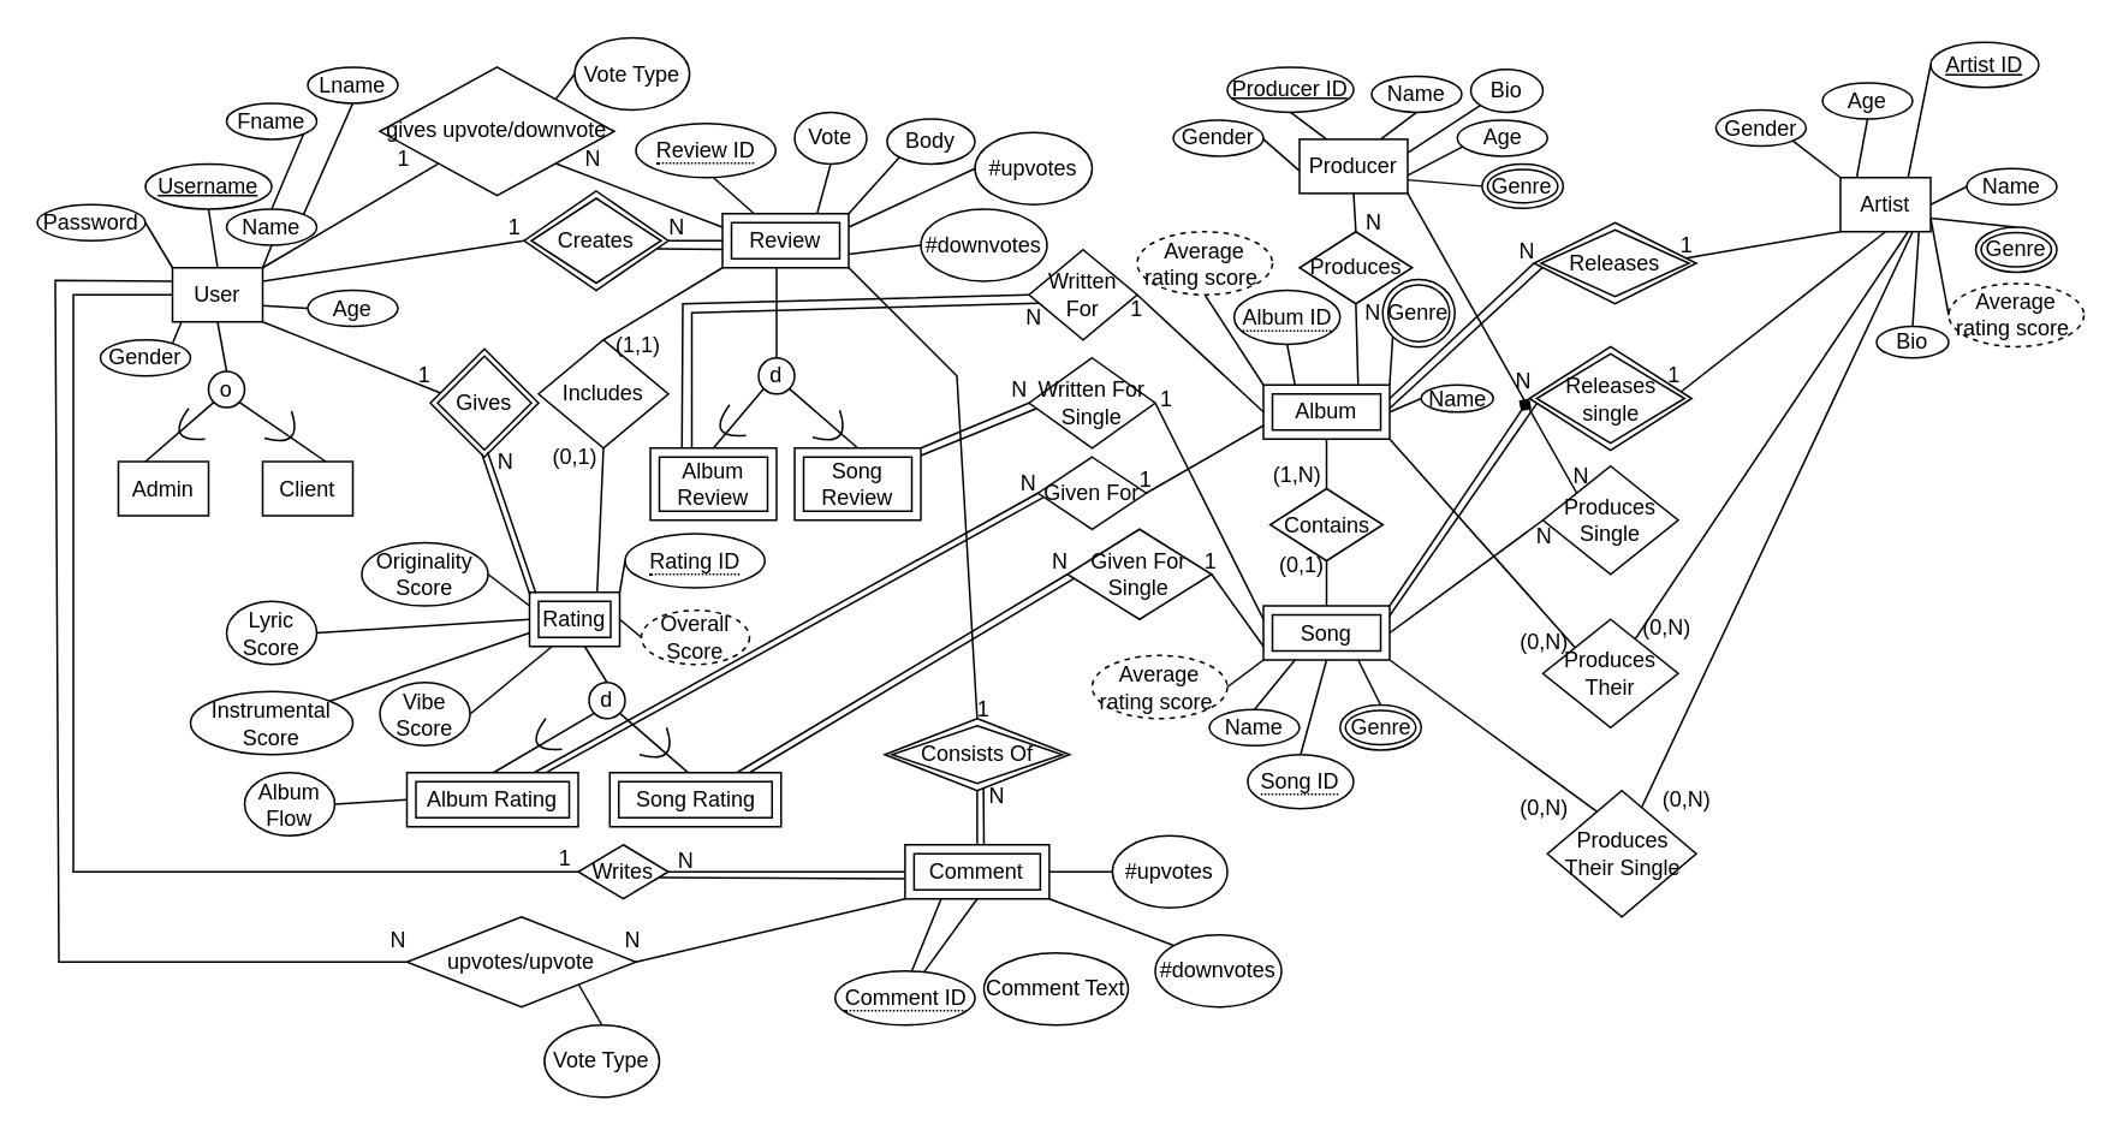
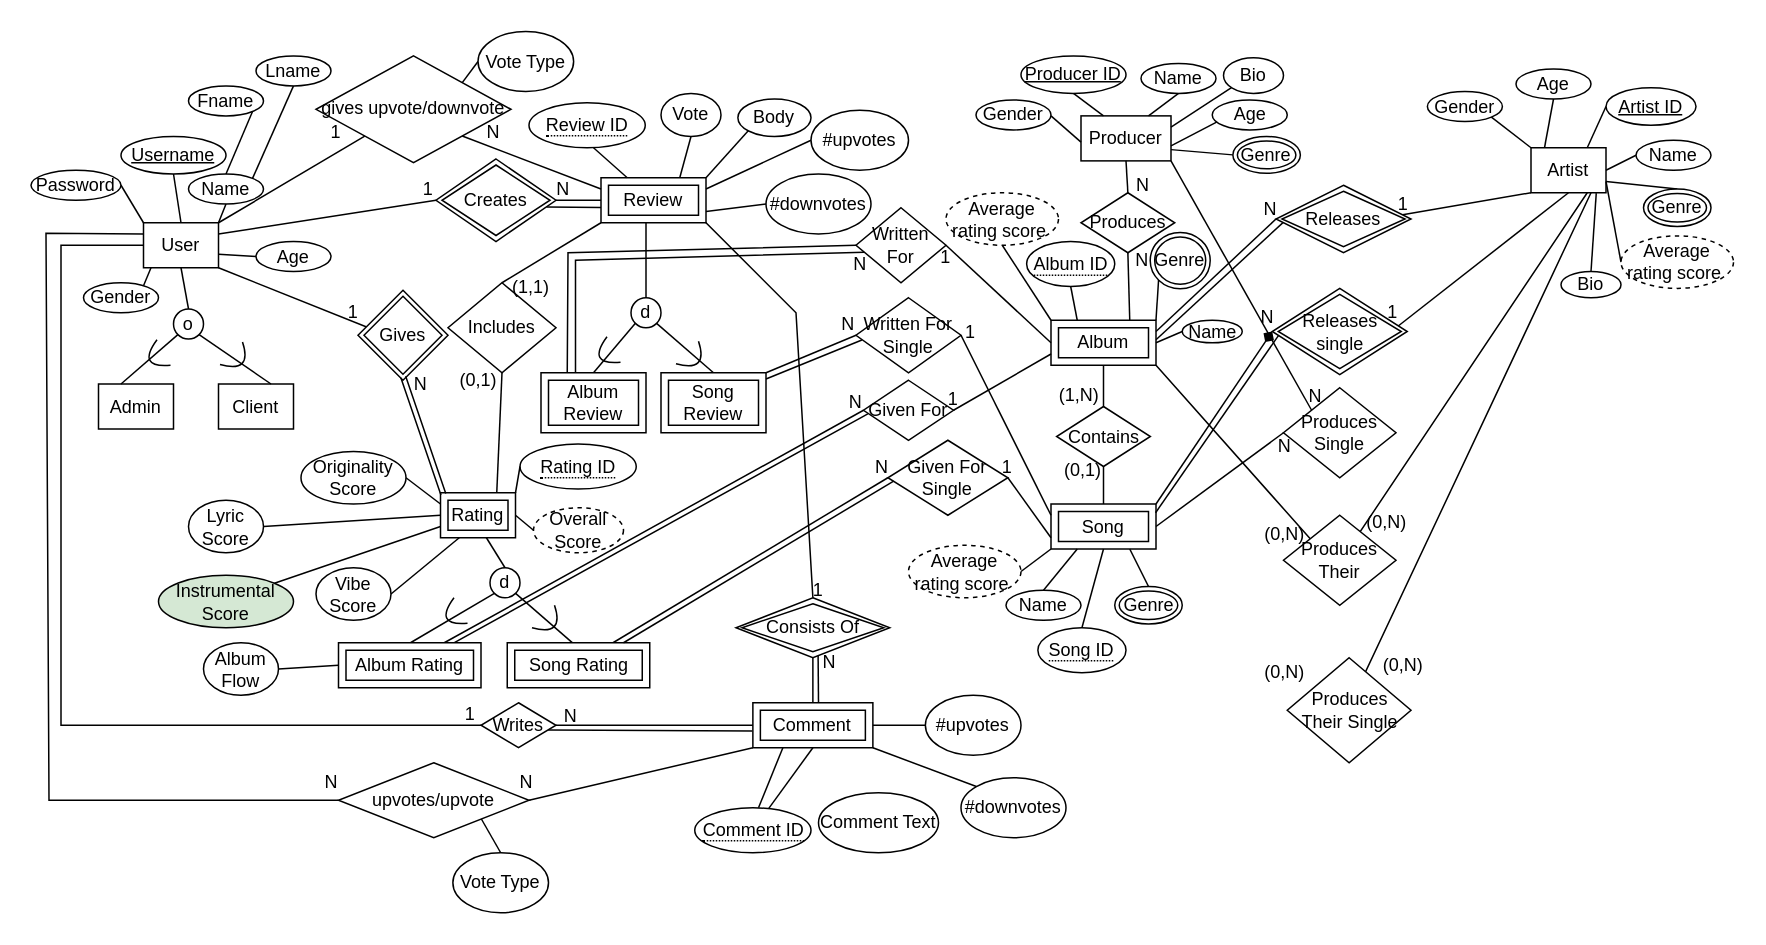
- <mxCell id="59" value="Artist ID" style="ellipse;whiteSpace=wrap;html=1;align=center;fontStyle=4;" vertex="1" parent="1"><mxGeometry x="1070" y="23" width="60" height="25" as="geometry" /></mxCell>
+ <mxCell id="59" value="Artist ID" style="ellipse;whiteSpace=wrap;html=1;align=center;fontStyle=4;" vertex="1" parent="1"><mxGeometry x="1070" y="58" width="60" height="25" as="geometry" /></mxCell>
- <mxCell id="92" value="Instrumental Score" style="ellipse;whiteSpace=wrap;html=1;align=center;" vertex="1" parent="1"><mxGeometry x="105" y="383" width="90" height="35" as="geometry" /></mxCell>
+ <mxCell id="92" value="Instrumental Score" style="ellipse;whiteSpace=wrap;html=1;align=center;fillColor=#d5e8d4;" vertex="1" parent="1"><mxGeometry x="105" y="383" width="90" height="35" as="geometry" /></mxCell>
- <mxCell id="73" value="" style="endArrow=none;html=1;rounded=0;exitX=1;exitY=1;exitDx=0;exitDy=0;entryX=0.332;entryY=0.166;entryDx=0;entryDy=0;entryPerimeter=0;" edge="1" parent="1" source="31" target="71"><mxGeometry width="50" height="50" relative="1" as="geometry"><mxPoint x="770" y="318" as="sourcePoint" /><mxPoint x="880" y="458" as="targetPoint" /><Array as="points" /></mxGeometry></mxCell>
